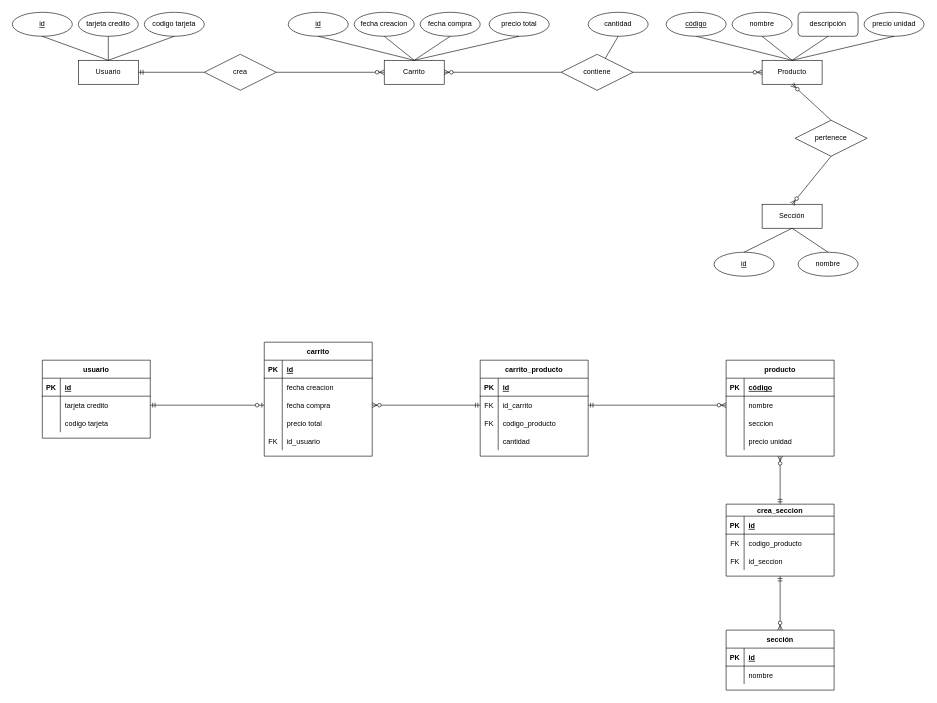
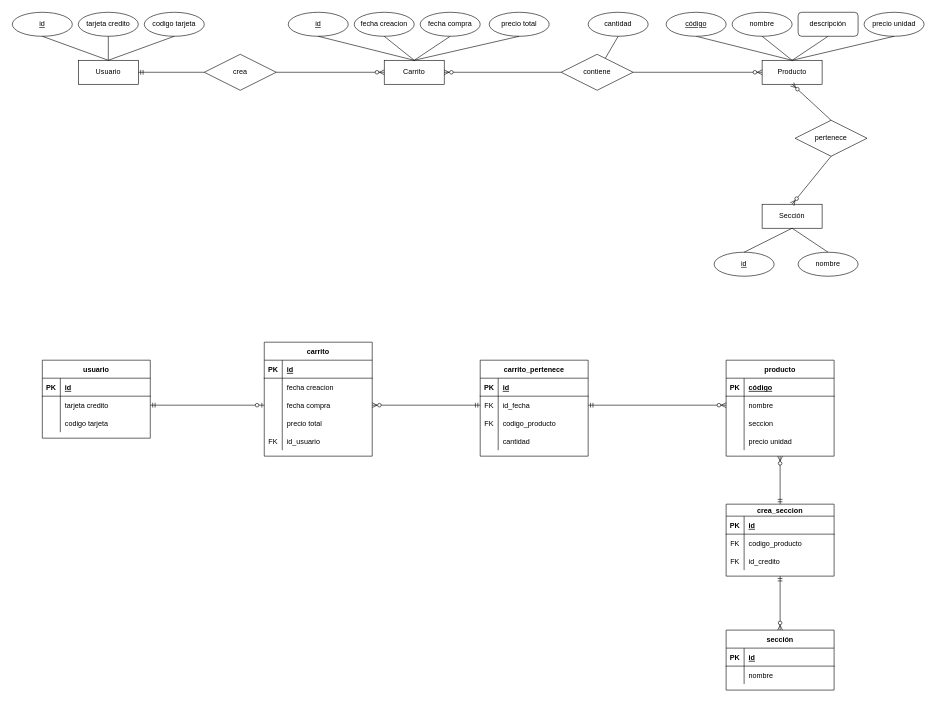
- <mxCell id="89" value="carrito_producto" style="shape=table;startSize=30;container=1;collapsible=1;childLayout=tableLayout;fixedRows=1;rowLines=0;fontStyle=1;align=center;resizeLast=1;" vertex="1" parent="1"><mxGeometry x="800" y="600" width="180" height="160" as="geometry" /></mxCell>
+ <mxCell id="89" value="carrito_pertenece" style="shape=table;startSize=30;container=1;collapsible=1;childLayout=tableLayout;fixedRows=1;rowLines=0;fontStyle=1;align=center;resizeLast=1;" vertex="1" parent="1"><mxGeometry x="800" y="600" width="180" height="160" as="geometry" /></mxCell>
- <mxCell id="95" value="id_carrito" style="shape=partialRectangle;connectable=0;fillColor=none;top=0;left=0;bottom=0;right=0;align=left;spacingLeft=6;fontStyle=0;overflow=hidden;" vertex="1" parent="93"><mxGeometry x="30" width="150" height="30" as="geometry"><mxRectangle width="150" height="30" as="alternateBounds" /></mxGeometry></mxCell>
+ <mxCell id="95" value="id_fecha" style="shape=partialRectangle;connectable=0;fillColor=none;top=0;left=0;bottom=0;right=0;align=left;spacingLeft=6;fontStyle=0;overflow=hidden;" vertex="1" parent="93"><mxGeometry x="30" width="150" height="30" as="geometry"><mxRectangle width="150" height="30" as="alternateBounds" /></mxGeometry></mxCell>
- <mxCell id="111" value="id_seccion" style="shape=partialRectangle;connectable=0;fillColor=none;top=0;left=0;bottom=0;right=0;align=left;spacingLeft=6;fontStyle=0;overflow=hidden;" vertex="1" parent="109"><mxGeometry x="30" width="150" height="30" as="geometry"><mxRectangle width="150" height="30" as="alternateBounds" /></mxGeometry></mxCell>
+ <mxCell id="111" value="id_credito" style="shape=partialRectangle;connectable=0;fillColor=none;top=0;left=0;bottom=0;right=0;align=left;spacingLeft=6;fontStyle=0;overflow=hidden;" vertex="1" parent="109"><mxGeometry x="30" width="150" height="30" as="geometry"><mxRectangle width="150" height="30" as="alternateBounds" /></mxGeometry></mxCell>
